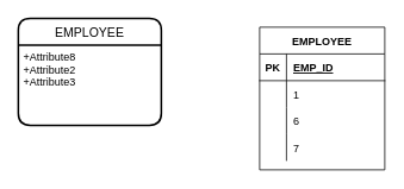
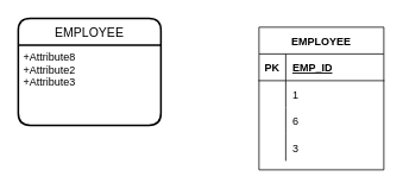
- <mxCell id="16" value="7" style="shape=partialRectangle;connectable=0;fillColor=none;top=0;left=0;bottom=0;right=0;align=left;spacingLeft=6;overflow=hidden;" vertex="1" parent="14"><mxGeometry x="30" width="110" height="30" as="geometry"><mxRectangle width="110" height="30" as="alternateBounds" /></mxGeometry></mxCell>
+ <mxCell id="16" value="3" style="shape=partialRectangle;connectable=0;fillColor=none;top=0;left=0;bottom=0;right=0;align=left;spacingLeft=6;overflow=hidden;" vertex="1" parent="14"><mxGeometry x="30" width="110" height="30" as="geometry"><mxRectangle width="110" height="30" as="alternateBounds" /></mxGeometry></mxCell>
